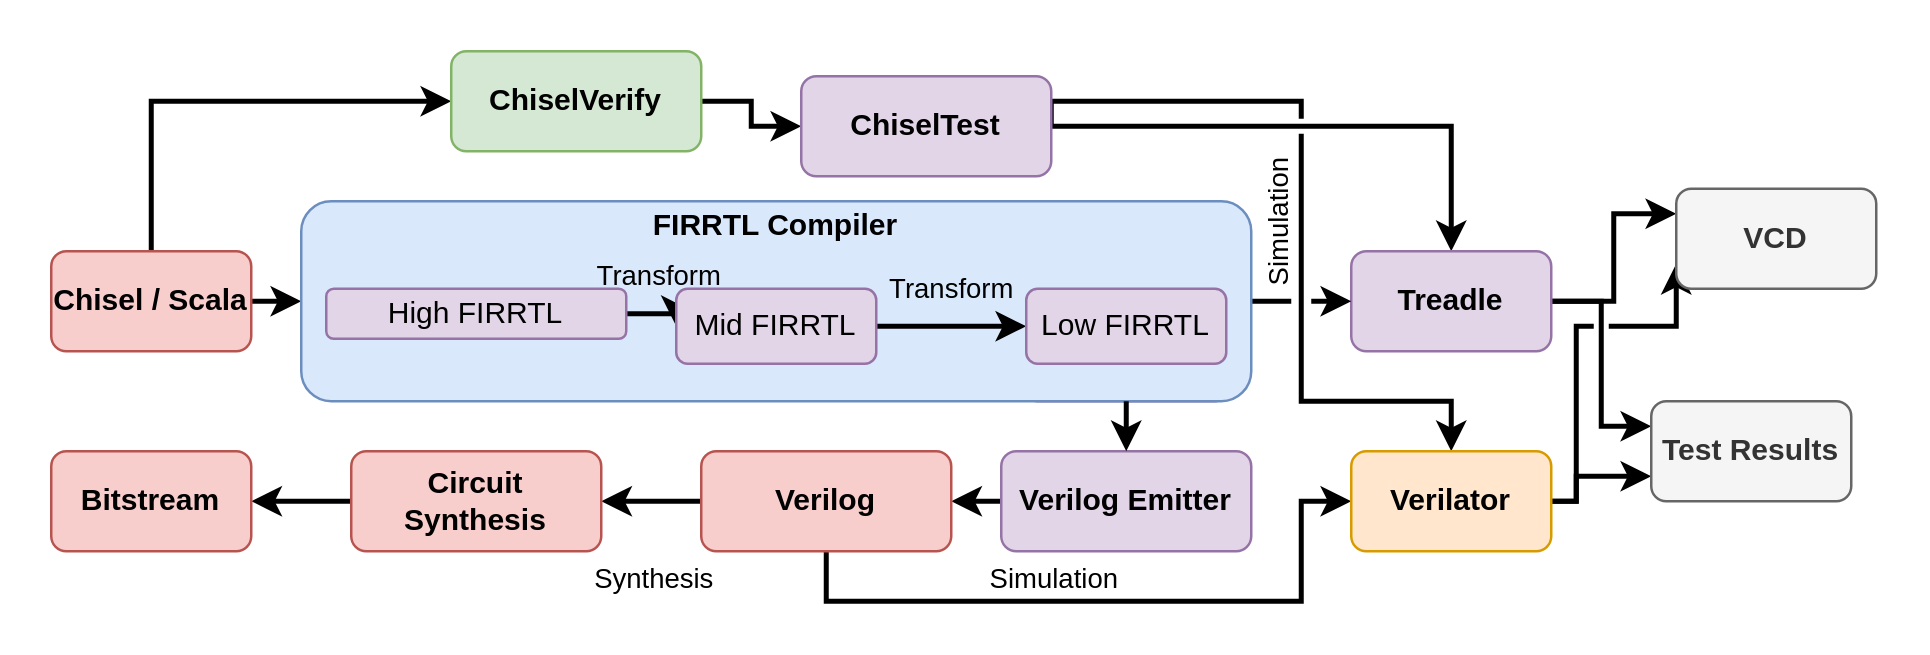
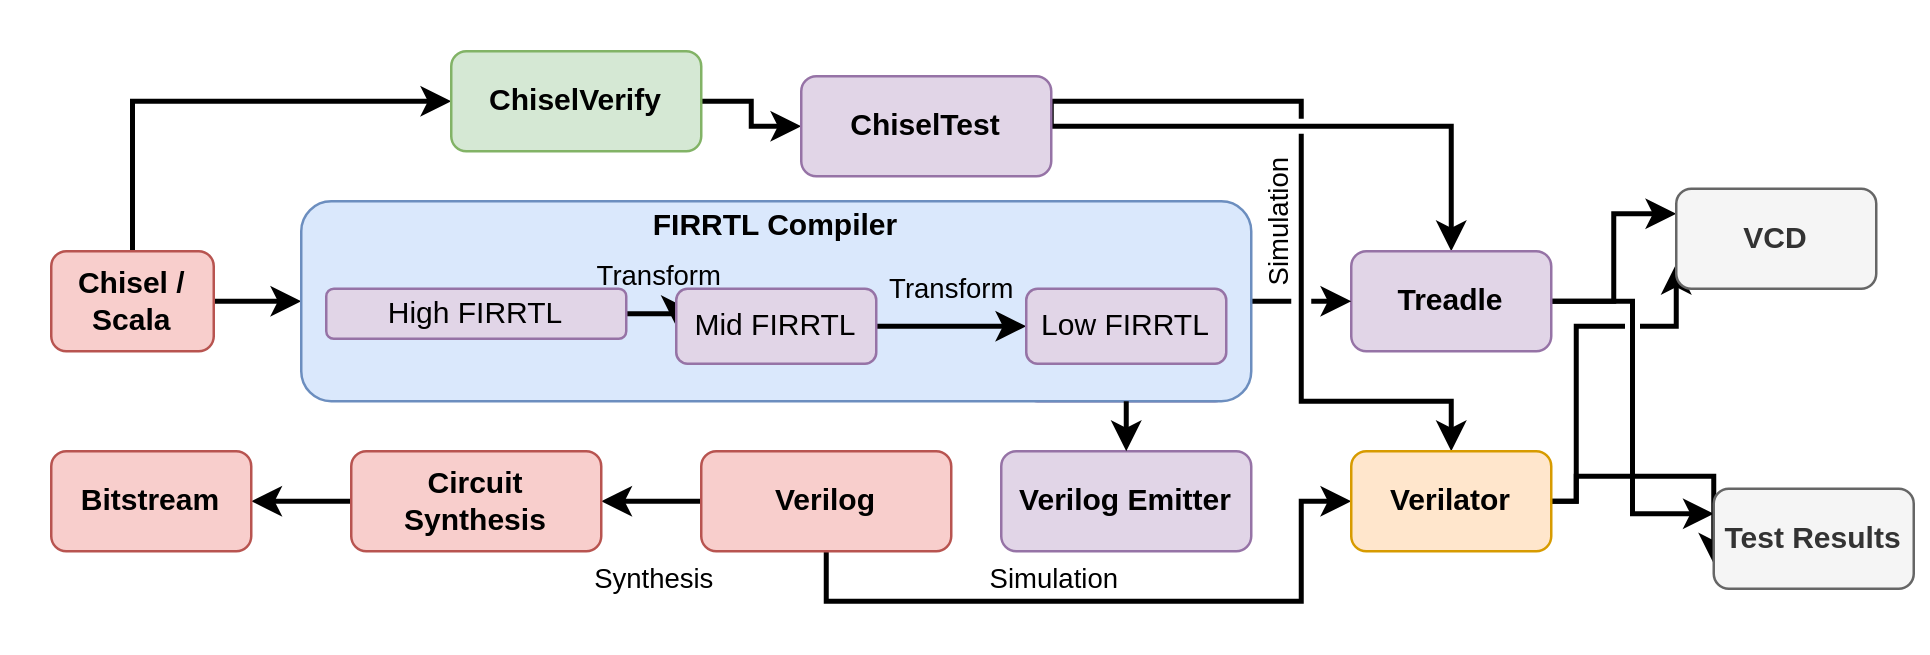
- <mxCell id="5" value="&lt;b&gt;Chisel / Scala&lt;/b&gt;" style="rounded=1;whiteSpace=wrap;html=1;fillColor=#f8cecc;strokeColor=#b85450;" parent="1" vertex="1"><mxGeometry x="20" y="100" width="80" height="40" as="geometry" /></mxCell>
+ <mxCell id="5" value="&lt;b&gt;Chisel / Scala&lt;/b&gt;" style="rounded=1;whiteSpace=wrap;html=1;fillColor=#f8cecc;strokeColor=#b85450;" parent="1" vertex="1"><mxGeometry x="20" y="100" width="65" height="40" as="geometry" /></mxCell>
- <mxCell id="35" value="&lt;b&gt;Test Results&lt;/b&gt;" style="rounded=1;whiteSpace=wrap;html=1;fillColor=#f5f5f5;strokeColor=#666666;fontColor=#333333;" vertex="1" parent="1"><mxGeometry x="660" y="160" width="80" height="40" as="geometry" /></mxCell>
+ <mxCell id="35" value="&lt;b&gt;Test Results&lt;/b&gt;" style="rounded=1;whiteSpace=wrap;html=1;fillColor=#f5f5f5;strokeColor=#666666;fontColor=#333333;" vertex="1" parent="1"><mxGeometry x="685" y="195" width="80" height="40" as="geometry" /></mxCell>
- <mxCell id="23" style="edgeStyle=orthogonalEdgeStyle;rounded=0;orthogonalLoop=1;jettySize=auto;html=1;exitX=0;exitY=0.5;exitDx=0;exitDy=0;entryX=1;entryY=0.5;entryDx=0;entryDy=0;labelBackgroundColor=none;strokeWidth=2;" edge="1" parent="1" source="24" target="29"><mxGeometry relative="1" as="geometry" /></mxCell>
